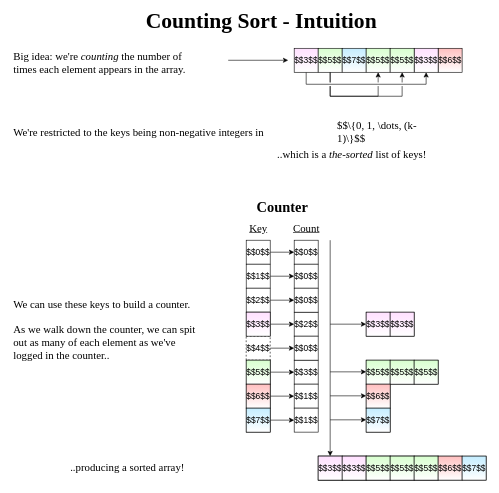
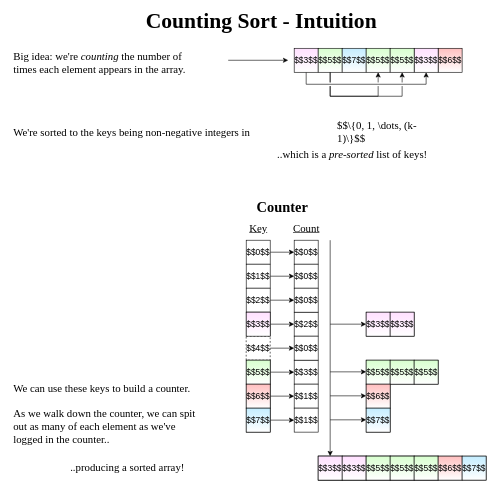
- <mxCell id="79" value="&lt;div&gt;We're restricted to the keys being non-negative integers in&lt;br&gt;&lt;/div&gt;" style="text;html=1;align=left;verticalAlign=middle;resizable=0;points=[];autosize=1;strokeColor=none;fillColor=none;fontSize=18;fontFamily=Iosevka;" vertex="1" parent="1"><mxGeometry x="20" y="205" width="550" height="30" as="geometry" /></mxCell>
+ <mxCell id="79" value="&lt;div&gt;We're sorted to the keys being non-negative integers in&lt;br&gt;&lt;/div&gt;" style="text;html=1;align=left;verticalAlign=middle;resizable=0;points=[];autosize=1;strokeColor=none;fillColor=none;fontSize=18;fontFamily=Iosevka;" vertex="1" parent="1"><mxGeometry x="20" y="205" width="550" height="30" as="geometry" /></mxCell>
- <mxCell id="87" value="..which is a &lt;i&gt;the-sorted&lt;/i&gt; list of keys!" style="text;whiteSpace=wrap;html=1;fontSize=18;fontFamily=Iosevka;" vertex="1" parent="1"><mxGeometry x="460" y="240" width="350" height="40" as="geometry" /></mxCell>
+ <mxCell id="87" value="..which is a &lt;i&gt;pre-sorted&lt;/i&gt; list of keys!" style="text;whiteSpace=wrap;html=1;fontSize=18;fontFamily=Iosevka;" vertex="1" parent="1"><mxGeometry x="460" y="240" width="350" height="40" as="geometry" /></mxCell>
- <mxCell id="84" value="&lt;div&gt;We can use these keys to build a counter.&lt;/div&gt;&lt;div&gt;&lt;br&gt;&lt;/div&gt;&lt;div&gt;As we walk down the counter, we can spit&lt;/div&gt;&lt;div&gt;out as many of each element as we've&lt;/div&gt;&lt;div&gt;logged in the counter..&lt;br&gt;&lt;/div&gt;" style="text;html=1;align=left;verticalAlign=middle;resizable=0;points=[];autosize=1;strokeColor=none;fillColor=none;fontSize=18;fontFamily=Iosevka;" vertex="1" parent="1"><mxGeometry x="20" y="490" width="380" height="120" as="geometry" /></mxCell>
+ <mxCell id="84" value="&lt;div&gt;We can use these keys to build a counter.&lt;/div&gt;&lt;div&gt;&lt;br&gt;&lt;/div&gt;&lt;div&gt;As we walk down the counter, we can spit&lt;/div&gt;&lt;div&gt;out as many of each element as we've&lt;/div&gt;&lt;div&gt;logged in the counter..&lt;br&gt;&lt;/div&gt;" style="text;html=1;align=left;verticalAlign=middle;resizable=0;points=[];autosize=1;strokeColor=none;fillColor=none;fontSize=18;fontFamily=Iosevka;" vertex="1" parent="1"><mxGeometry x="20" y="630" width="380" height="120" as="geometry" /></mxCell>
